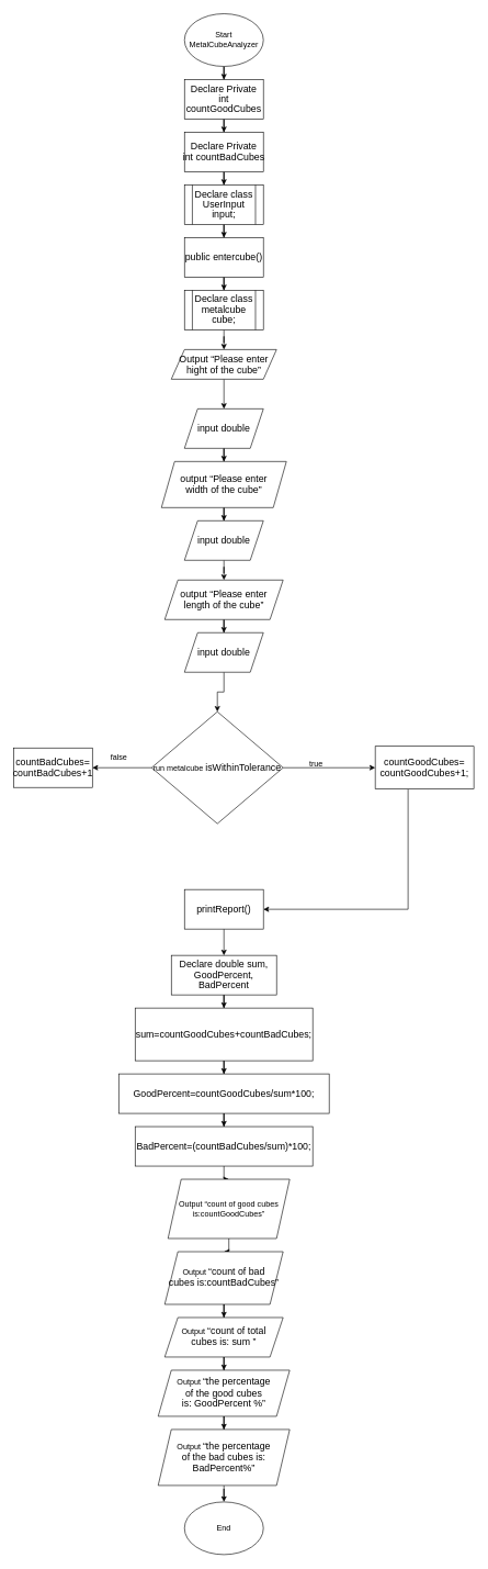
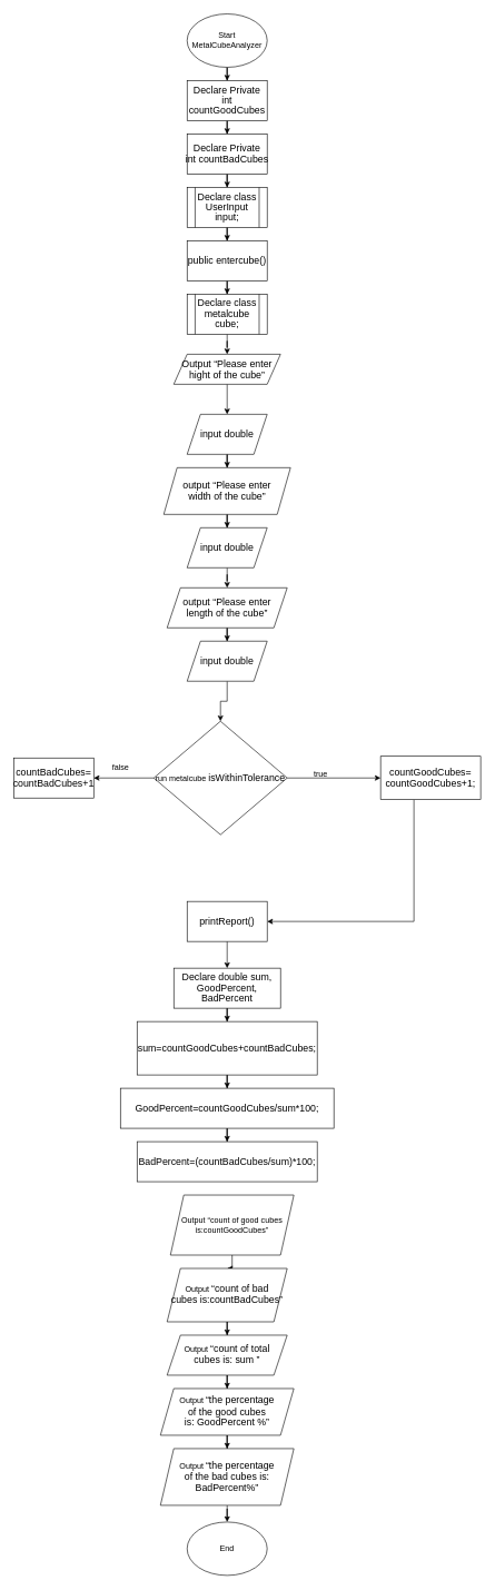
- <mxCell id="42" value="" style="edgeStyle=orthogonalEdgeStyle;rounded=0;orthogonalLoop=1;jettySize=auto;html=1;" edge="1" parent="1" source="43" target="45"><mxGeometry relative="1" as="geometry" /></mxCell>
